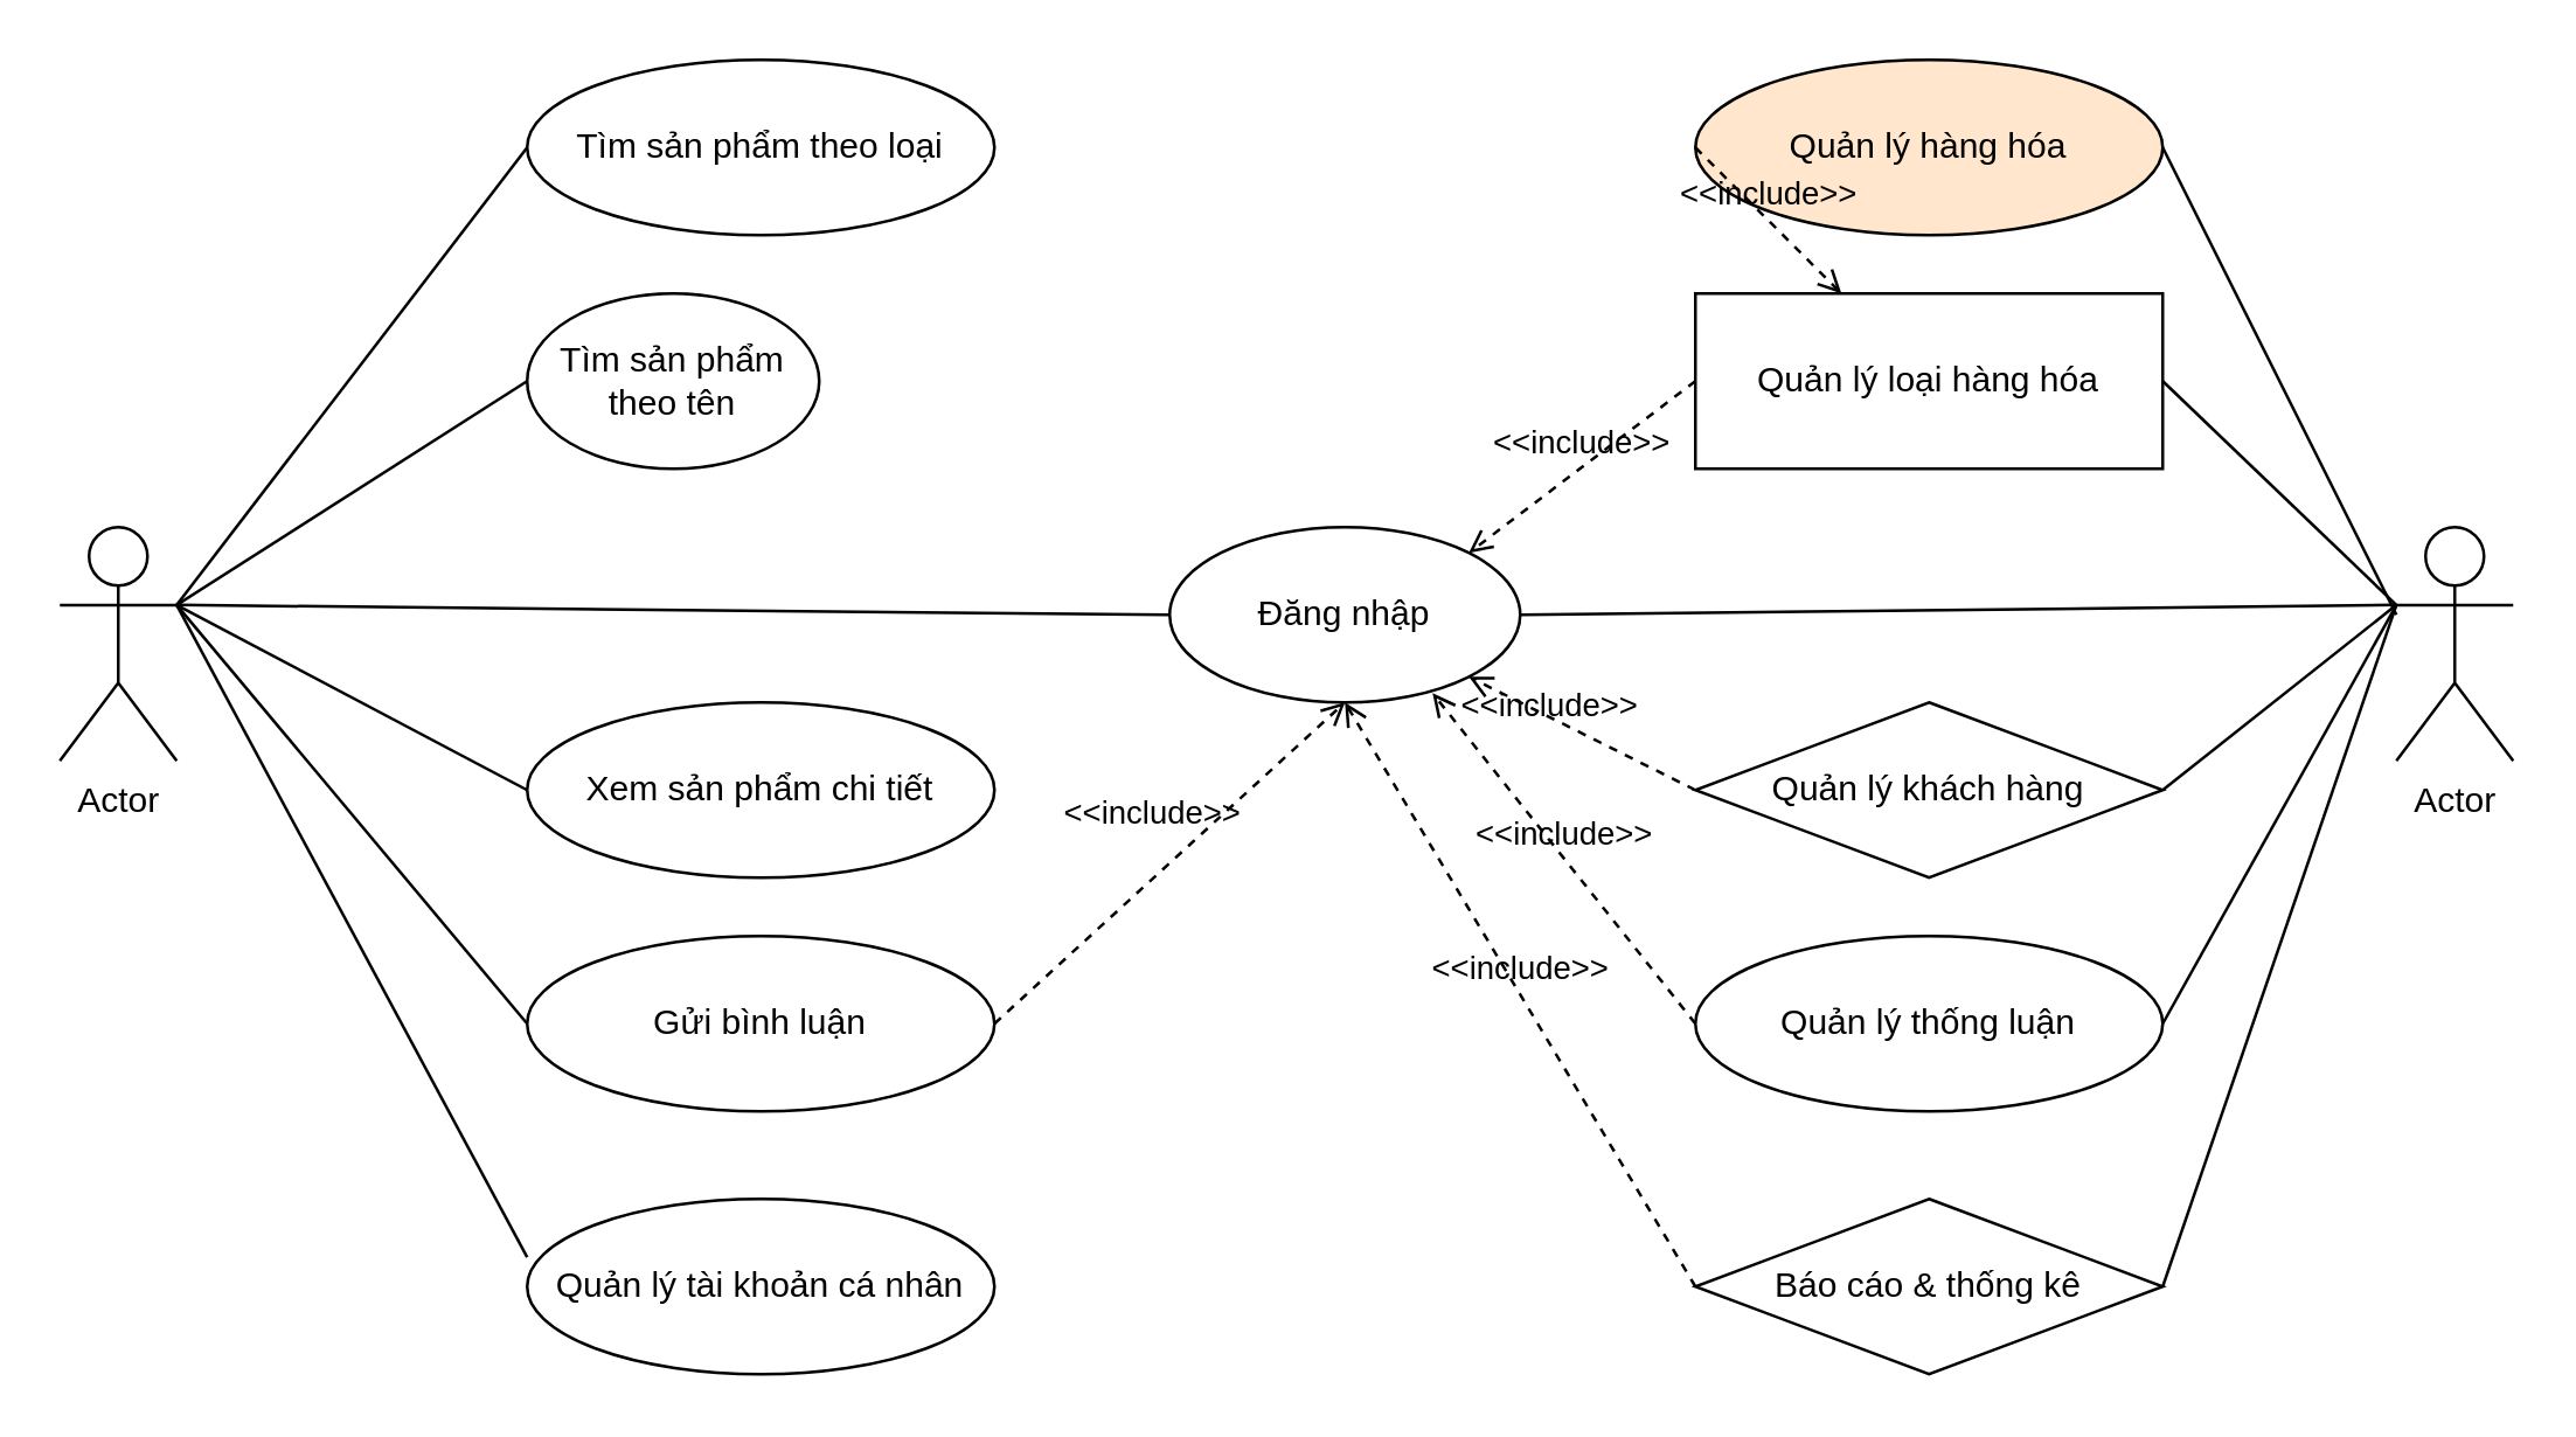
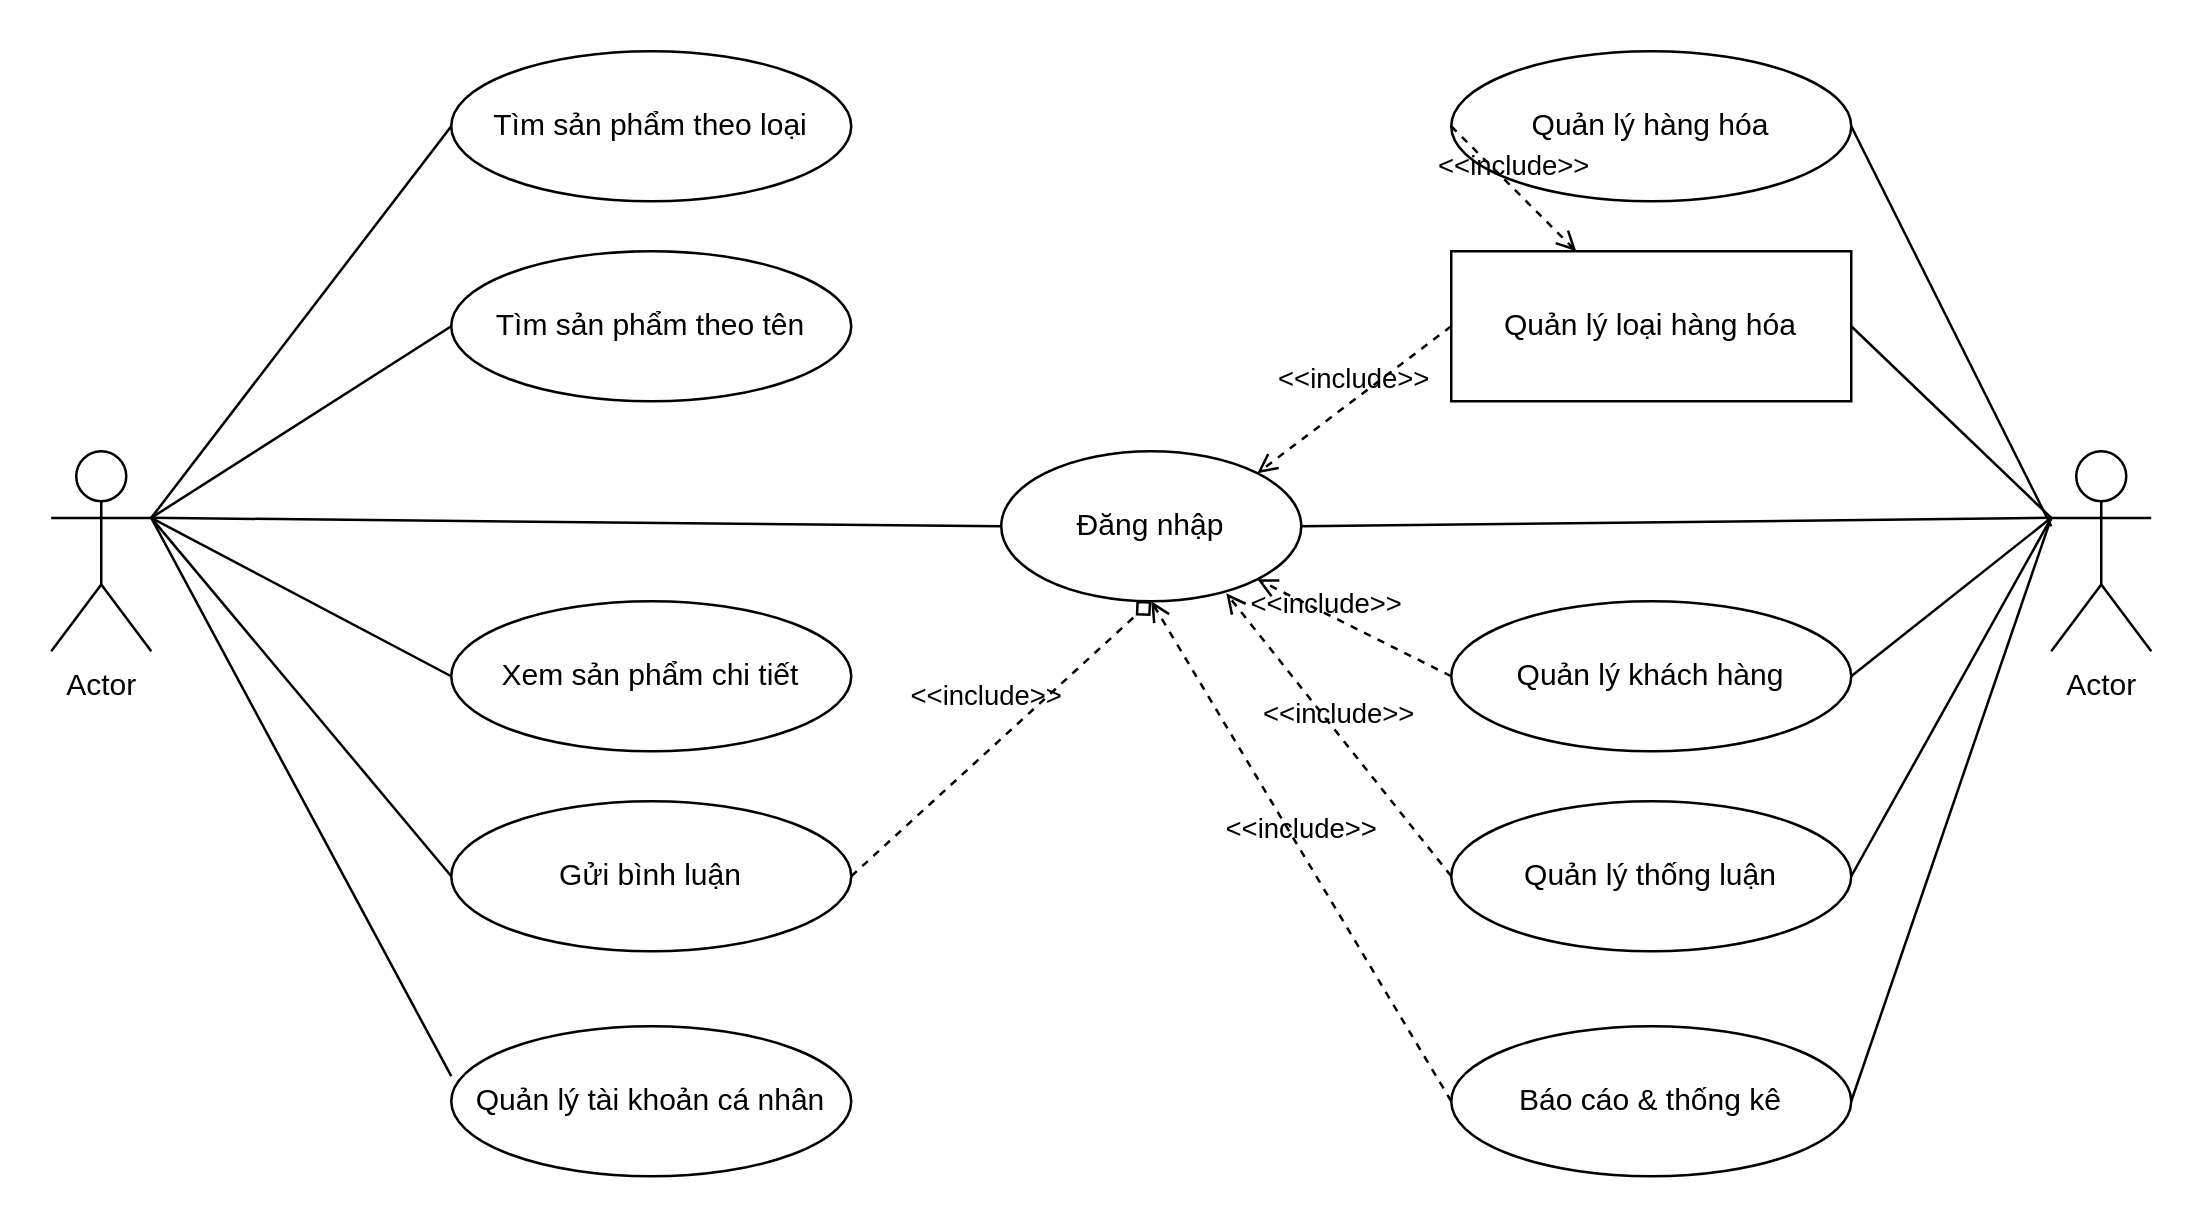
- <mxCell id="8" value="Quản lý hàng hóa" style="ellipse;whiteSpace=wrap;html=1;fillColor=#ffe6cc;" vertex="1" parent="1"><mxGeometry x="580" y="20" width="160" height="60" as="geometry" /></mxCell>
+ <mxCell id="8" value="Quản lý hàng hóa" style="ellipse;whiteSpace=wrap;html=1;" vertex="1" parent="1"><mxGeometry x="580" y="20" width="160" height="60" as="geometry" /></mxCell>
- <mxCell id="3" value="Tìm sản phẩm theo tên" style="ellipse;whiteSpace=wrap;html=1;" vertex="1" parent="1"><mxGeometry x="180" y="100" width="100" height="60" as="geometry" /></mxCell>
+ <mxCell id="3" value="Tìm sản phẩm theo tên" style="ellipse;whiteSpace=wrap;html=1;" vertex="1" parent="1"><mxGeometry x="180" y="100" width="160" height="60" as="geometry" /></mxCell>
- <mxCell id="32" value="&amp;lt;&amp;lt;include&amp;gt;&amp;gt;" style="html=1;verticalAlign=bottom;labelBackgroundColor=none;endArrow=open;endFill=0;dashed=1;rounded=0;entryX=0.5;entryY=1;entryDx=0;entryDy=0;exitX=1;exitY=0.5;exitDx=0;exitDy=0;" edge="1" parent="1" source="5" target="7"><mxGeometry x="0.002" y="10" width="160" relative="1" as="geometry"><mxPoint x="330" y="260" as="sourcePoint" /><mxPoint x="490" y="260" as="targetPoint" /><Array as="points" /><mxPoint as="offset" /></mxGeometry></mxCell>
+ <mxCell id="32" value="&amp;lt;&amp;lt;include&amp;gt;&amp;gt;" style="html=1;verticalAlign=bottom;labelBackgroundColor=none;endArrow=diamond;endFill=0;dashed=1;rounded=0;entryX=0.5;entryY=1;entryDx=0;entryDy=0;exitX=1;exitY=0.5;exitDx=0;exitDy=0;" edge="1" parent="1" source="5" target="7"><mxGeometry x="0.002" y="10" width="160" relative="1" as="geometry"><mxPoint x="330" y="260" as="sourcePoint" /><mxPoint x="490" y="260" as="targetPoint" /><Array as="points" /><mxPoint as="offset" /></mxGeometry></mxCell>
- <mxCell id="10" value="Quản lý khách hàng" style="rhombus;whiteSpace=wrap;html=1;" vertex="1" parent="1"><mxGeometry x="580" y="240" width="160" height="60" as="geometry" /></mxCell>
+ <mxCell id="10" value="Quản lý khách hàng" style="ellipse;whiteSpace=wrap;html=1;" vertex="1" parent="1"><mxGeometry x="580" y="240" width="160" height="60" as="geometry" /></mxCell>
- <mxCell id="12" value="Báo cáo &amp; thống kê" style="rhombus;whiteSpace=wrap;html=1;" vertex="1" parent="1"><mxGeometry x="580" y="410" width="160" height="60" as="geometry" /></mxCell>
+ <mxCell id="12" value="Báo cáo &amp; thống kê" style="ellipse;whiteSpace=wrap;html=1;" vertex="1" parent="1"><mxGeometry x="580" y="410" width="160" height="60" as="geometry" /></mxCell>
